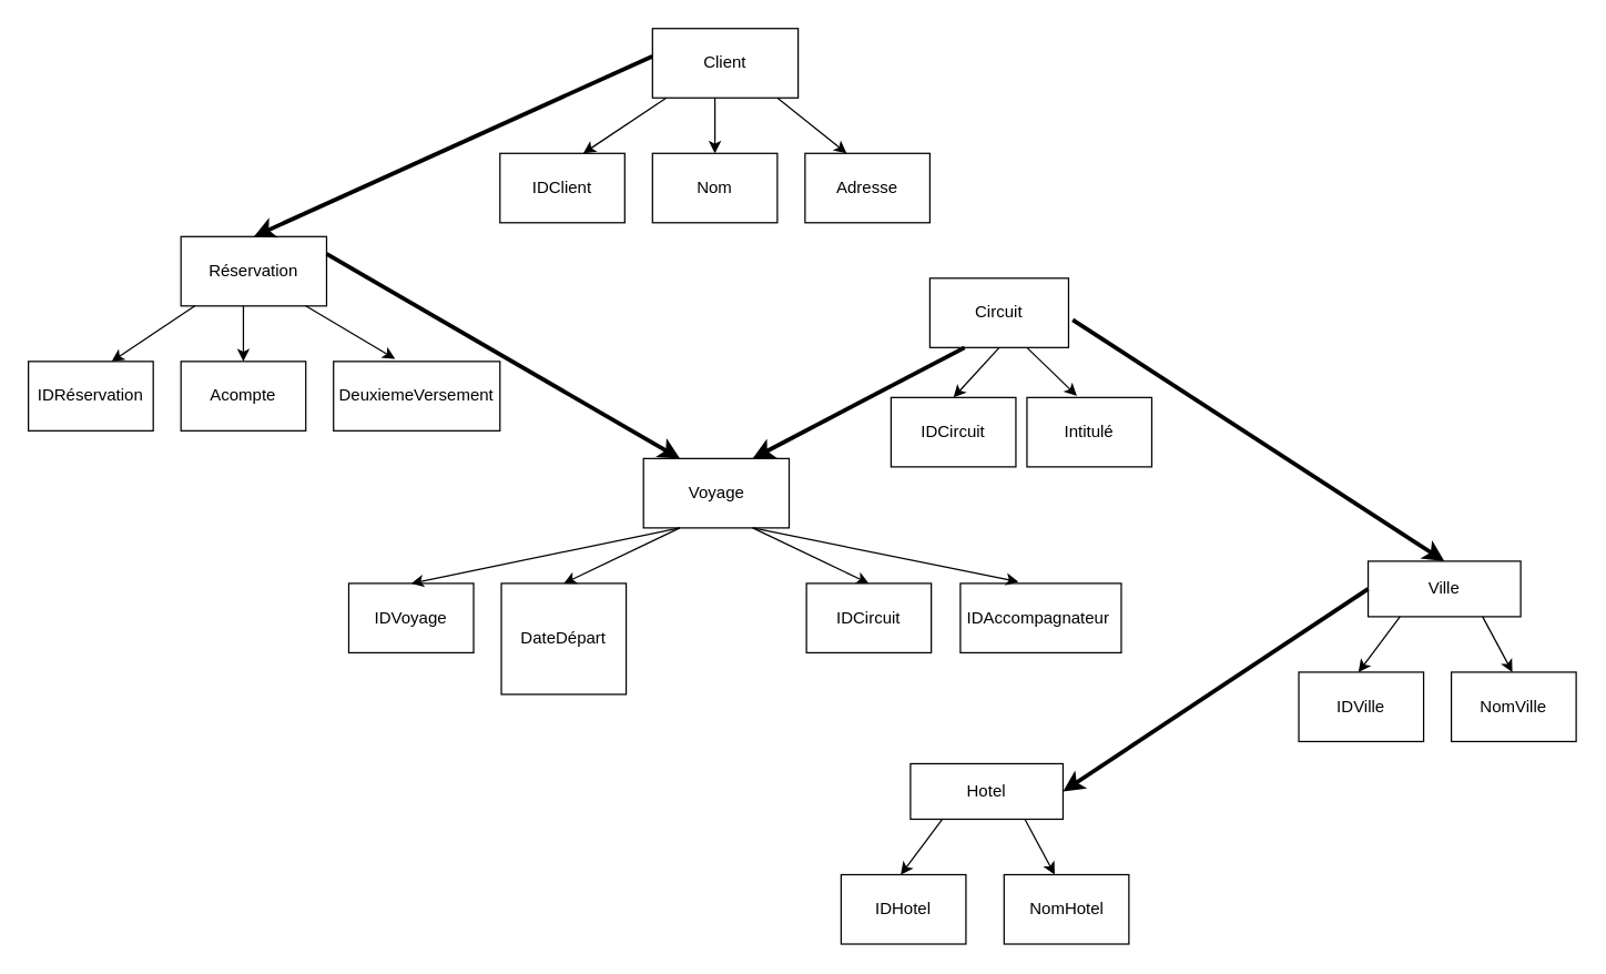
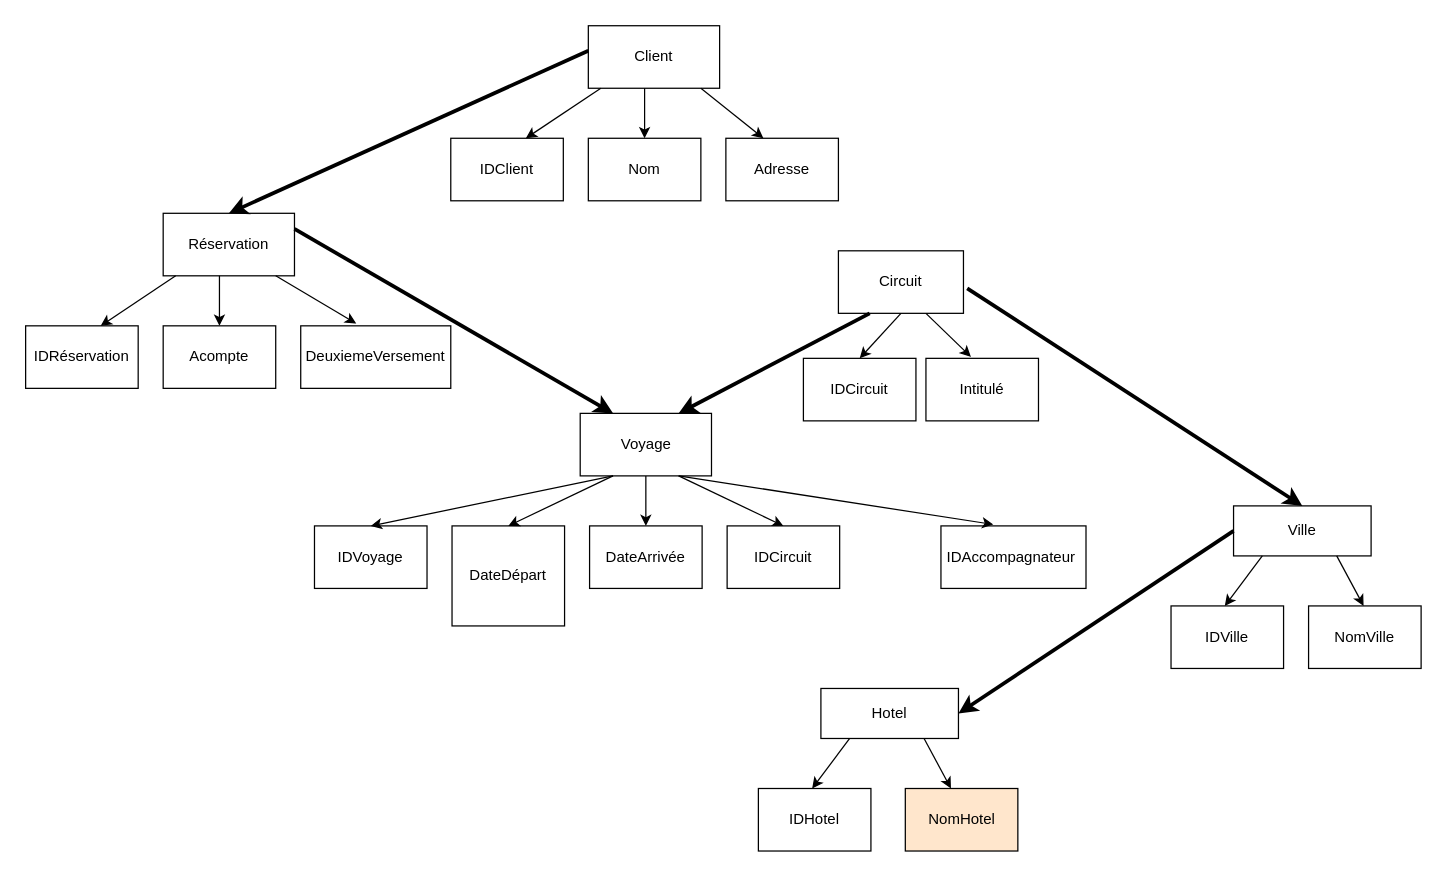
+ <mxCell id="24" value="" style="endArrow=classic;html=1;rounded=0;exitX=0.5;exitY=1;exitDx=0;exitDy=0;entryX=0.5;entryY=0;entryDx=0;entryDy=0;" edge="1" parent="1" source="19" target="22"><mxGeometry width="50" height="50" relative="1" as="geometry"><mxPoint x="433.5" y="380" as="sourcePoint" /><mxPoint x="433.5" y="420" as="targetPoint" /></mxGeometry></mxCell>
+ <mxCell id="22" value="DateArrivée" style="rounded=0;whiteSpace=wrap;html=1;" vertex="1" parent="1"><mxGeometry x="471" y="420" width="90" height="50" as="geometry" /></mxCell>
- <mxCell id="28" value="IDAccompagnateur&amp;nbsp;" style="rounded=0;whiteSpace=wrap;html=1;" vertex="1" parent="1"><mxGeometry x="692" y="420" width="116" height="50" as="geometry" /></mxCell>
+ <mxCell id="28" value="IDAccompagnateur&amp;nbsp;" style="rounded=0;whiteSpace=wrap;html=1;" vertex="1" parent="1"><mxGeometry x="752" y="420" width="116" height="50" as="geometry" /></mxCell>
- <mxCell id="18" value="NomHotel" style="rounded=0;whiteSpace=wrap;html=1;" vertex="1" parent="1"><mxGeometry x="723.5" y="630" width="90" height="50" as="geometry" /></mxCell>
+ <mxCell id="18" value="NomHotel" style="rounded=0;whiteSpace=wrap;html=1;fillColor=#ffe6cc;" vertex="1" parent="1"><mxGeometry x="723.5" y="630" width="90" height="50" as="geometry" /></mxCell>
